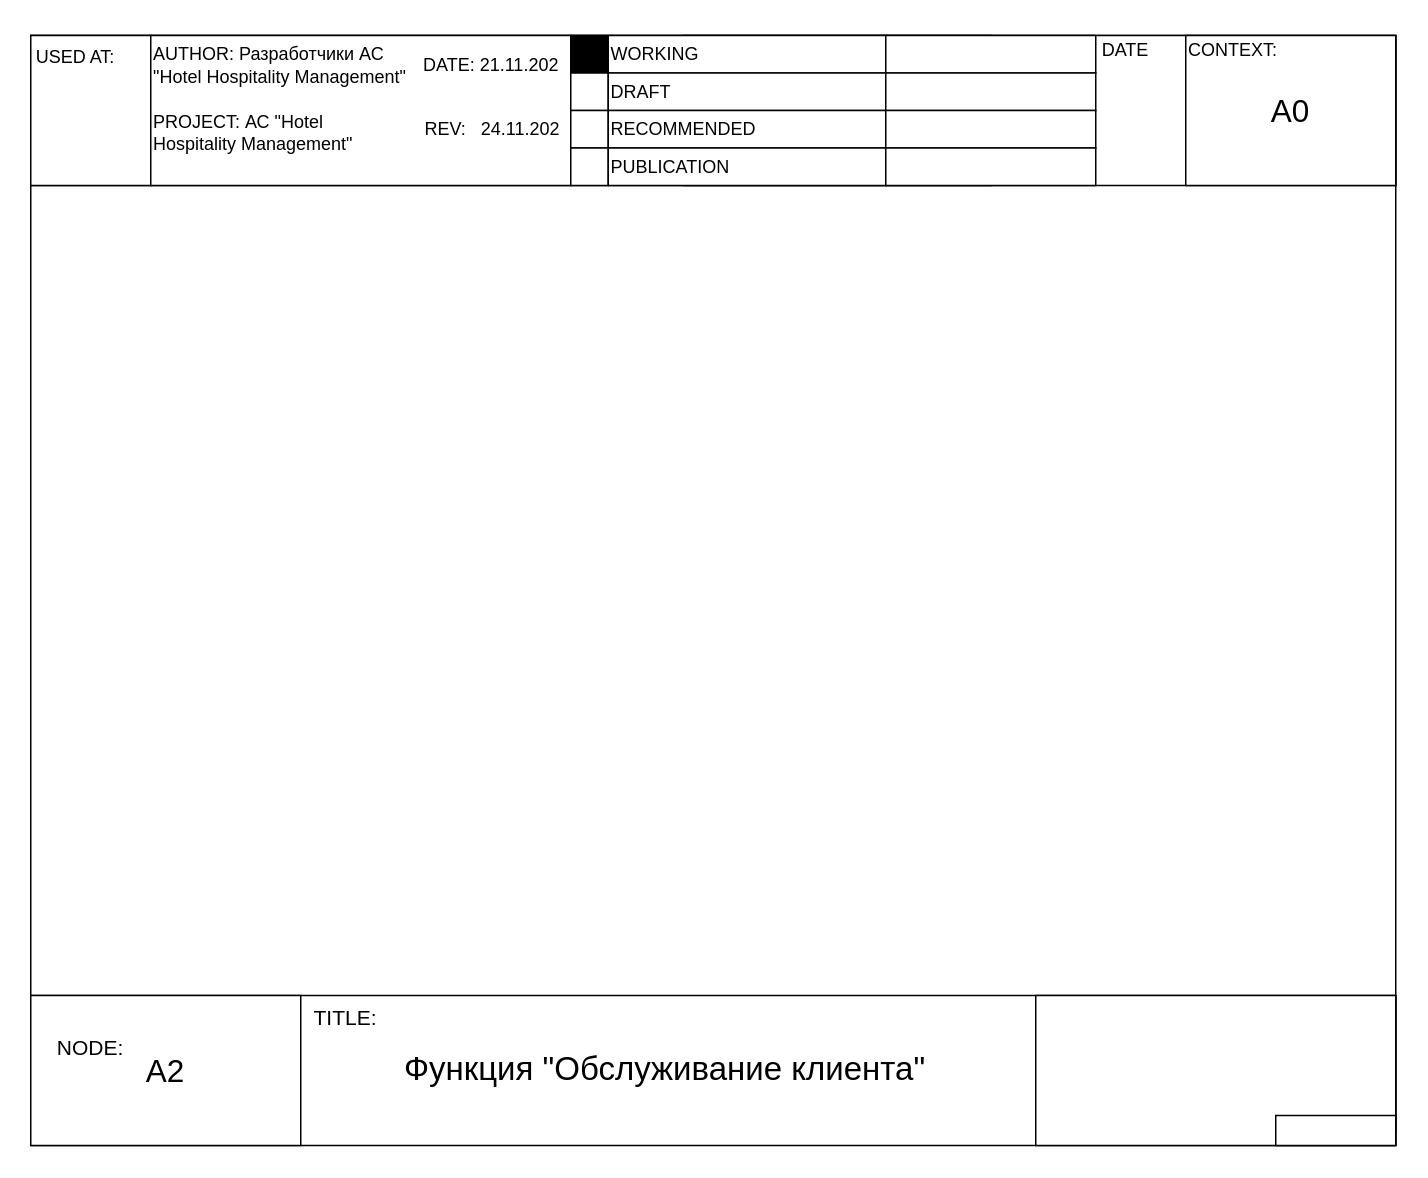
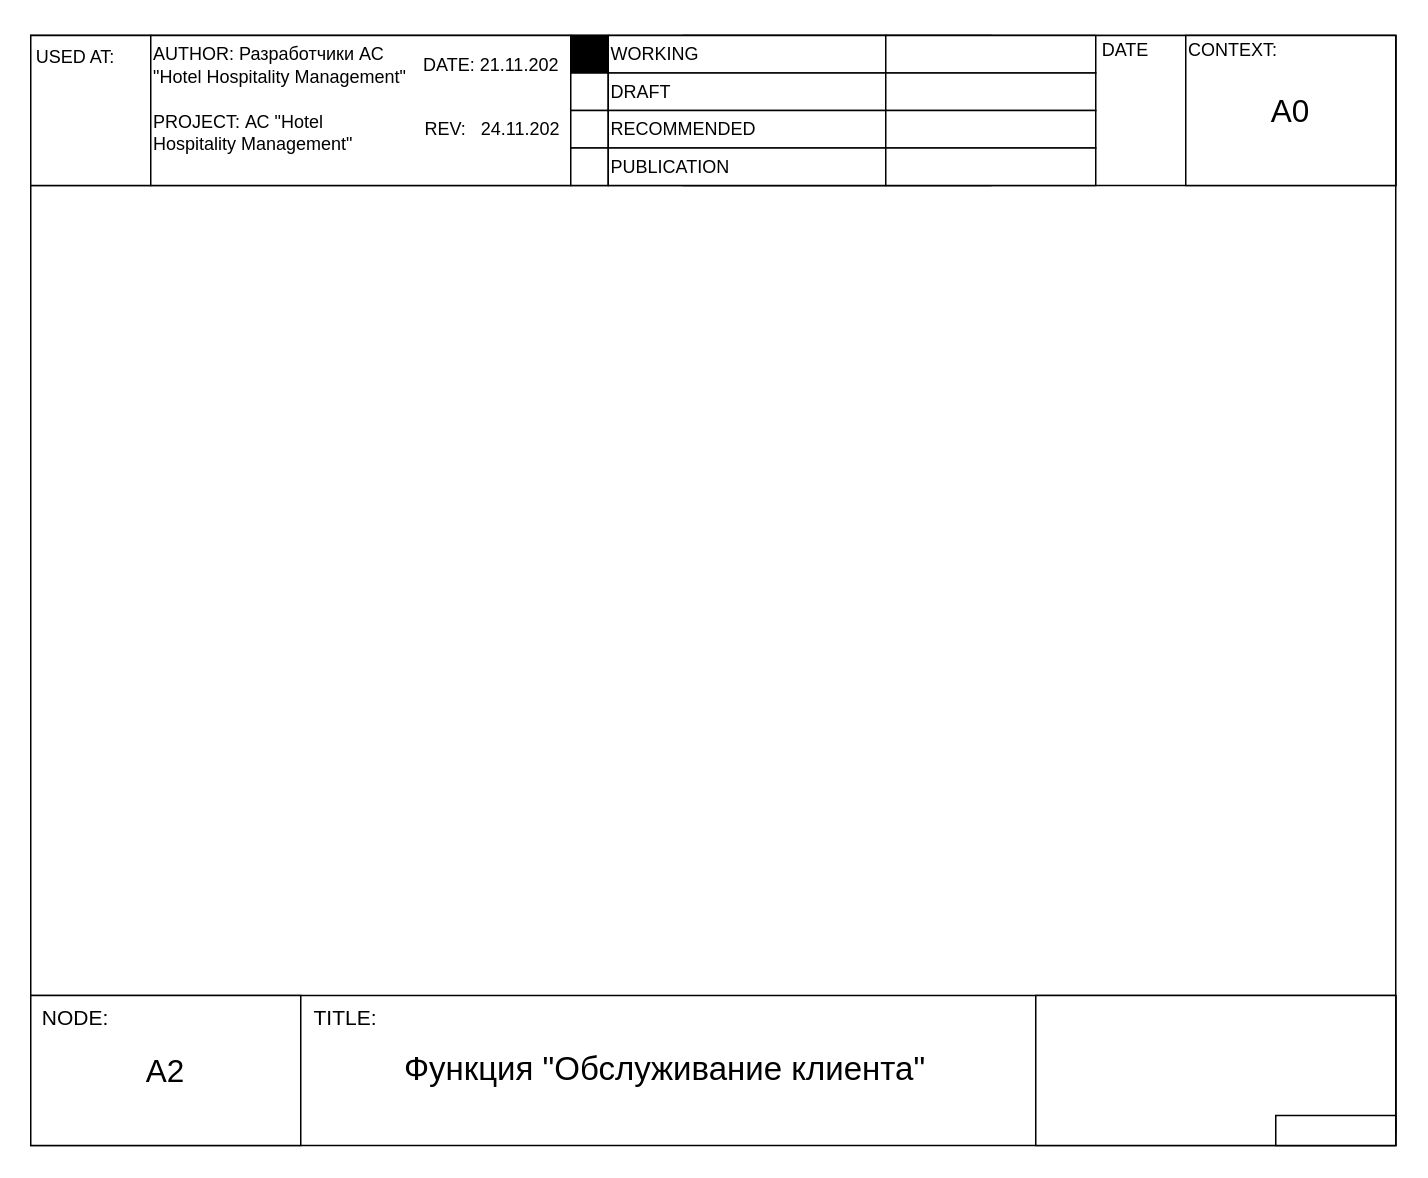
- <mxCell id="30" value="NODE:" style="text;html=1;strokeColor=none;fillColor=none;align=center;verticalAlign=middle;whiteSpace=wrap;rounded=0;fontSize=14;" parent="1" vertex="1"><mxGeometry x="30" y="683" width="60" height="30" as="geometry" /></mxCell>
+ <mxCell id="30" value="NODE:" style="text;html=1;strokeColor=none;fillColor=none;align=center;verticalAlign=middle;whiteSpace=wrap;rounded=0;fontSize=14;" parent="1" vertex="1"><mxGeometry x="20" y="663" width="60" height="30" as="geometry" /></mxCell>
